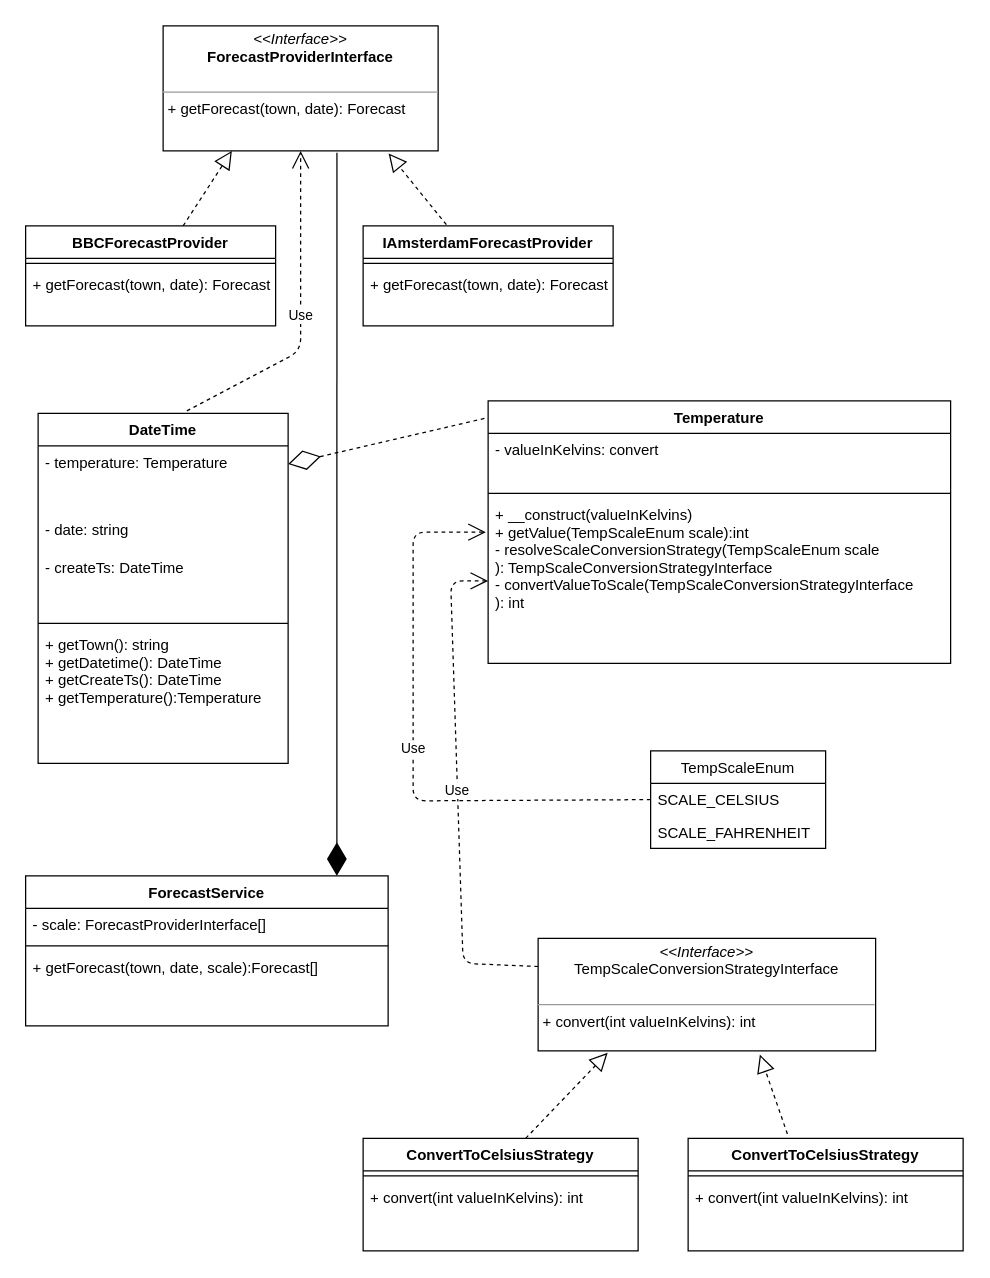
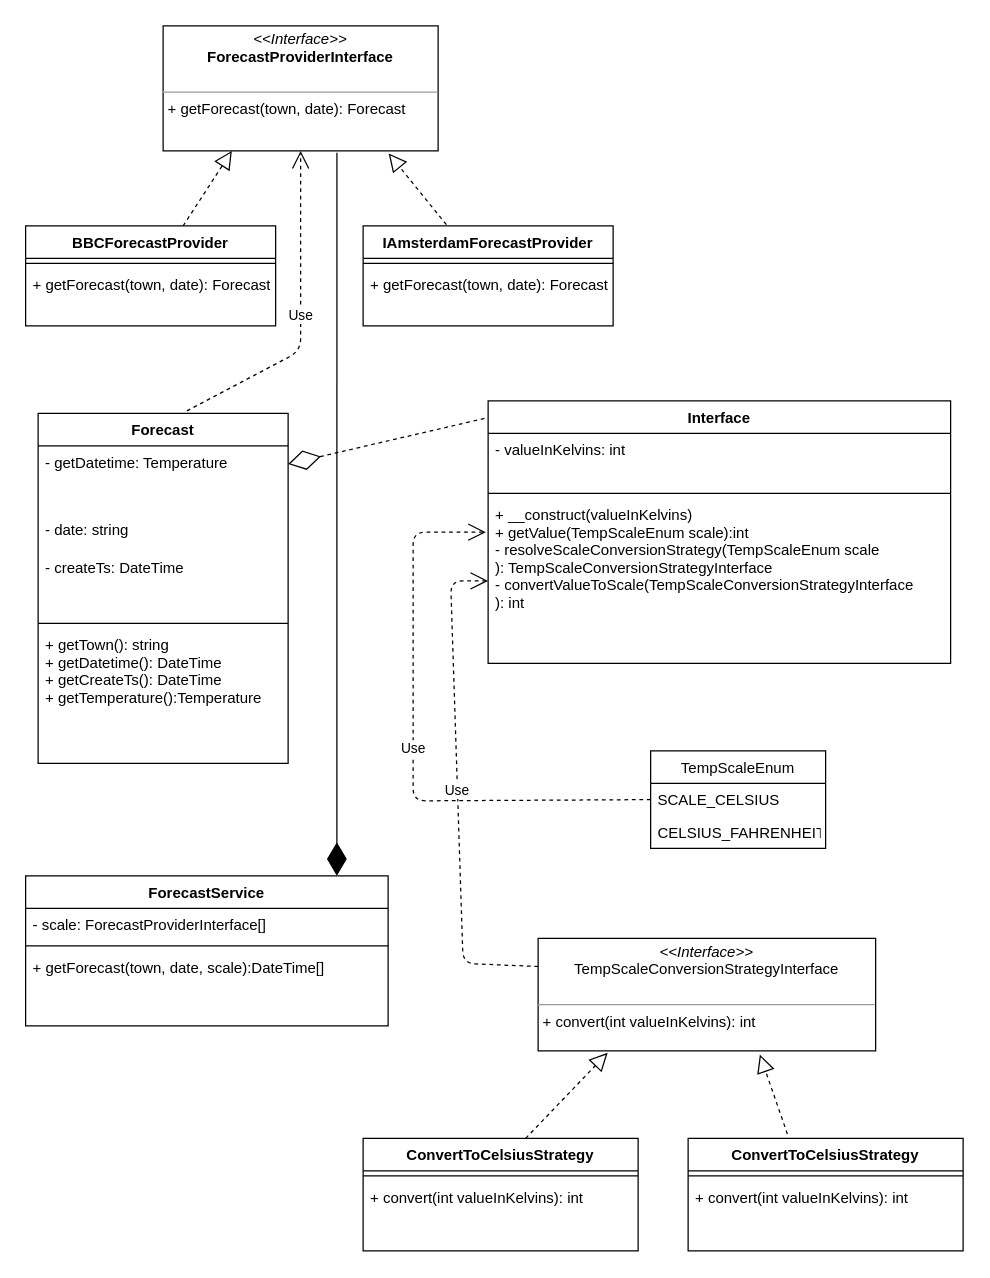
- <mxCell id="17" value="Temperature" style="swimlane;fontStyle=1;align=center;verticalAlign=top;childLayout=stackLayout;horizontal=1;startSize=26;horizontalStack=0;resizeParent=1;resizeParentMax=0;resizeLast=0;collapsible=1;marginBottom=0;" vertex="1" parent="1"><mxGeometry x="390" y="320" width="370" height="210" as="geometry" /></mxCell>
+ <mxCell id="17" value="Interface" style="swimlane;fontStyle=1;align=center;verticalAlign=top;childLayout=stackLayout;horizontal=1;startSize=26;horizontalStack=0;resizeParent=1;resizeParentMax=0;resizeLast=0;collapsible=1;marginBottom=0;" vertex="1" parent="1"><mxGeometry x="390" y="320" width="370" height="210" as="geometry" /></mxCell>
- <mxCell id="11" value="DateTime" style="swimlane;fontStyle=1;align=center;verticalAlign=top;childLayout=stackLayout;horizontal=1;startSize=26;horizontalStack=0;resizeParent=1;resizeParentMax=0;resizeLast=0;collapsible=1;marginBottom=0;" vertex="1" parent="1"><mxGeometry x="30" y="330" width="200" height="280" as="geometry" /></mxCell>
+ <mxCell id="11" value="Forecast" style="swimlane;fontStyle=1;align=center;verticalAlign=top;childLayout=stackLayout;horizontal=1;startSize=26;horizontalStack=0;resizeParent=1;resizeParentMax=0;resizeLast=0;collapsible=1;marginBottom=0;" vertex="1" parent="1"><mxGeometry x="30" y="330" width="200" height="280" as="geometry" /></mxCell>
- <mxCell id="18" value="- valueInKelvins: convert" style="text;strokeColor=none;fillColor=none;align=left;verticalAlign=top;spacingLeft=4;spacingRight=4;overflow=hidden;rotatable=0;points=[[0,0.5],[1,0.5]];portConstraint=eastwest;" vertex="1" parent="17"><mxGeometry y="26" width="370" height="44" as="geometry" /></mxCell>
+ <mxCell id="18" value="- valueInKelvins: int" style="text;strokeColor=none;fillColor=none;align=left;verticalAlign=top;spacingLeft=4;spacingRight=4;overflow=hidden;rotatable=0;points=[[0,0.5],[1,0.5]];portConstraint=eastwest;" vertex="1" parent="17"><mxGeometry y="26" width="370" height="44" as="geometry" /></mxCell>
- <mxCell id="12" value="- temperature: Temperature" style="text;strokeColor=none;fillColor=none;align=left;verticalAlign=top;spacingLeft=4;spacingRight=4;overflow=hidden;rotatable=0;points=[[0,0.5],[1,0.5]];portConstraint=eastwest;" vertex="1" parent="11"><mxGeometry y="26" width="200" height="54" as="geometry" /></mxCell>
+ <mxCell id="12" value="- getDatetime: Temperature" style="text;strokeColor=none;fillColor=none;align=left;verticalAlign=top;spacingLeft=4;spacingRight=4;overflow=hidden;rotatable=0;points=[[0,0.5],[1,0.5]];portConstraint=eastwest;" vertex="1" parent="11"><mxGeometry y="26" width="200" height="54" as="geometry" /></mxCell>
- <mxCell id="24" value="SCALE_FAHRENHEIT" style="text;strokeColor=none;fillColor=none;align=left;verticalAlign=top;spacingLeft=4;spacingRight=4;overflow=hidden;rotatable=0;points=[[0,0.5],[1,0.5]];portConstraint=eastwest;" vertex="1" parent="22"><mxGeometry y="52" width="140" height="26" as="geometry" /></mxCell>
+ <mxCell id="24" value="CELSIUS_FAHRENHEIT" style="text;strokeColor=none;fillColor=none;align=left;verticalAlign=top;spacingLeft=4;spacingRight=4;overflow=hidden;rotatable=0;points=[[0,0.5],[1,0.5]];portConstraint=eastwest;" vertex="1" parent="22"><mxGeometry y="52" width="140" height="26" as="geometry" /></mxCell>
- <mxCell id="28" value="+ getForecast(town, date, scale):Forecast[]" style="text;strokeColor=none;fillColor=none;align=left;verticalAlign=top;spacingLeft=4;spacingRight=4;overflow=hidden;rotatable=0;points=[[0,0.5],[1,0.5]];portConstraint=eastwest;" vertex="1" parent="25"><mxGeometry y="60" width="290" height="60" as="geometry" /></mxCell>
+ <mxCell id="28" value="+ getForecast(town, date, scale):DateTime[]" style="text;strokeColor=none;fillColor=none;align=left;verticalAlign=top;spacingLeft=4;spacingRight=4;overflow=hidden;rotatable=0;points=[[0,0.5],[1,0.5]];portConstraint=eastwest;" vertex="1" parent="25"><mxGeometry y="60" width="290" height="60" as="geometry" /></mxCell>
